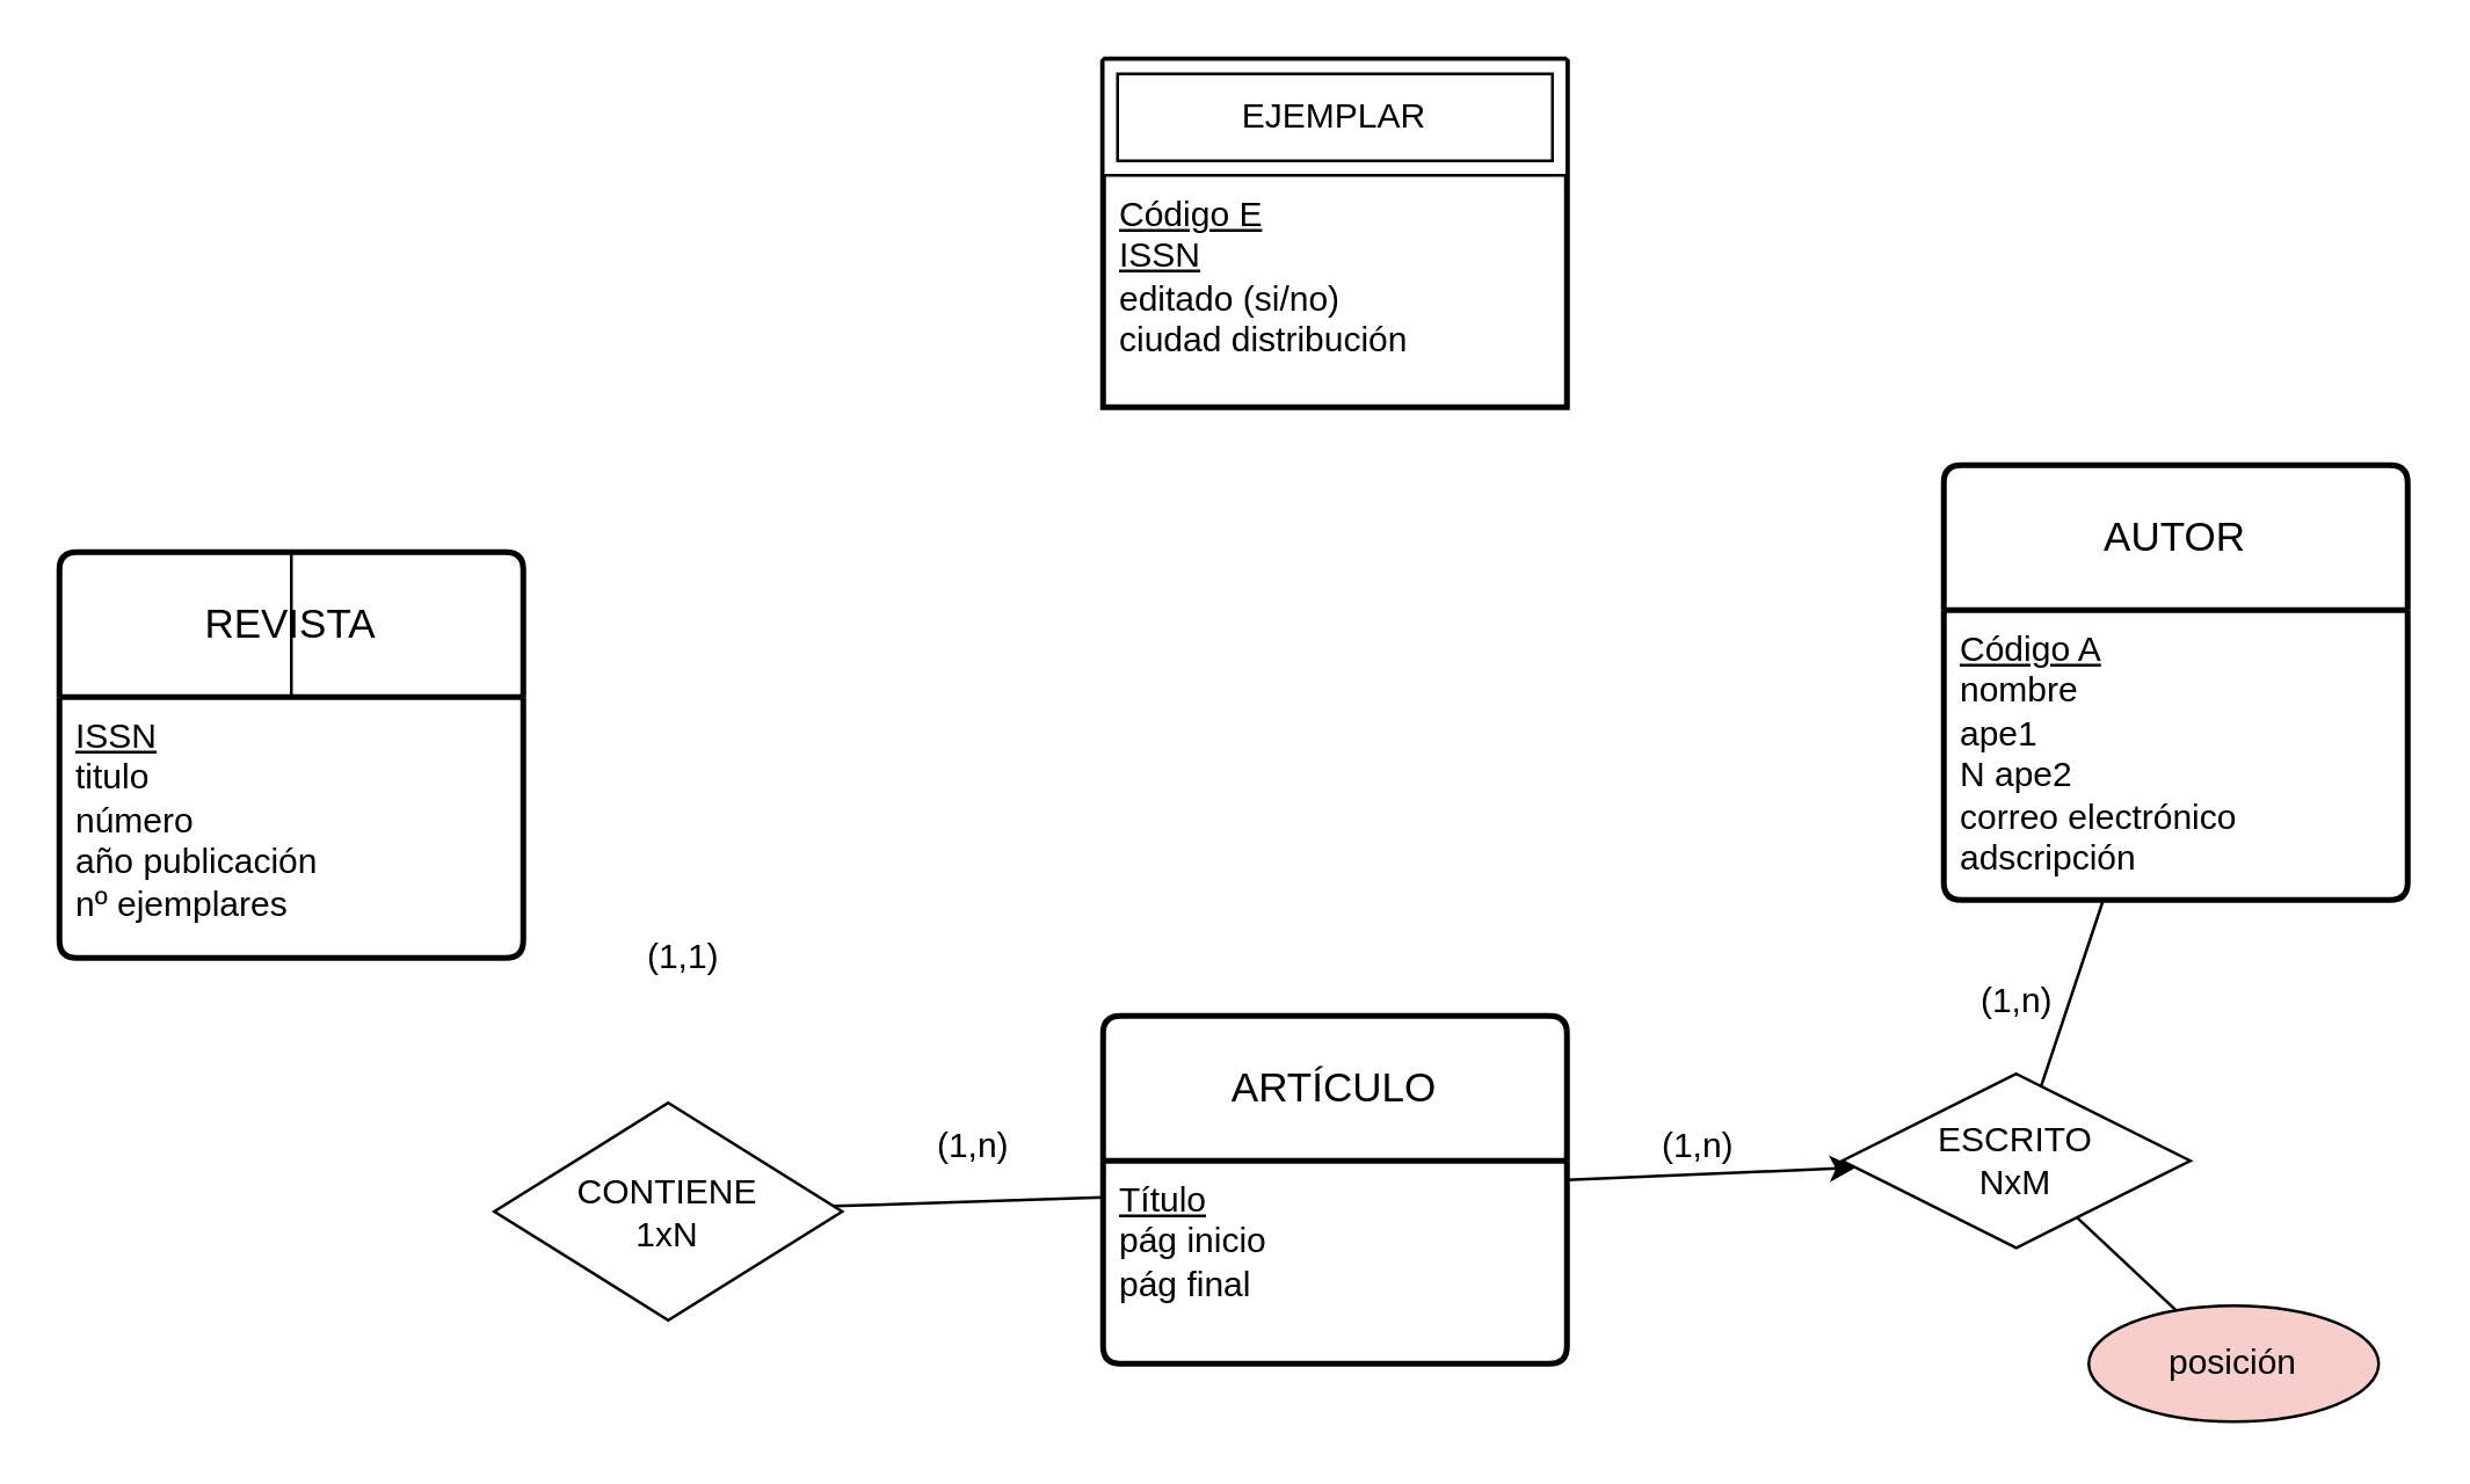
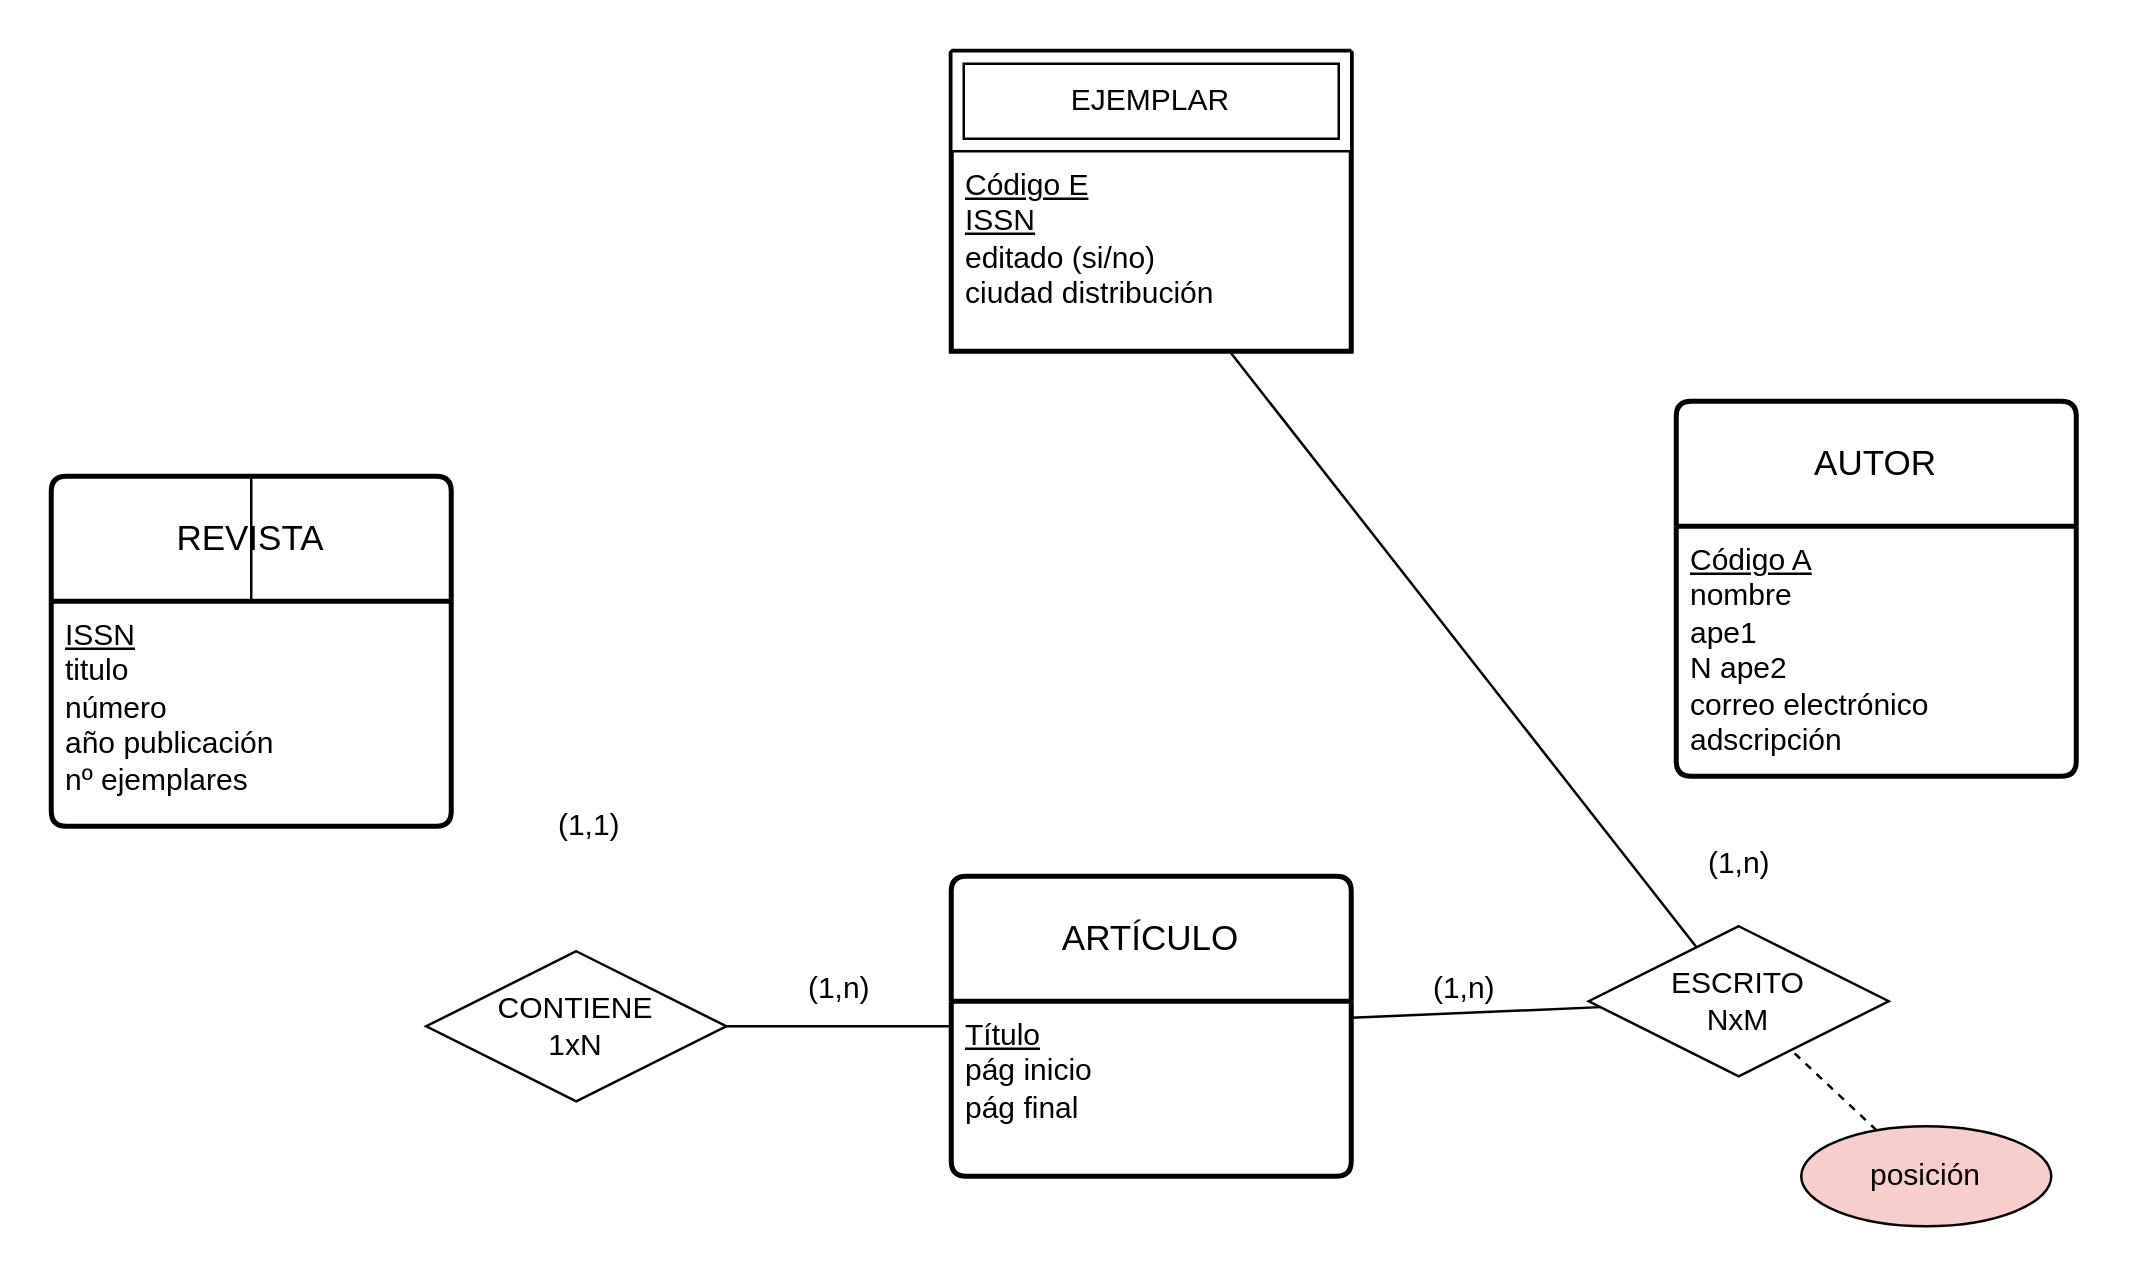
- <mxCell id="13" value="" style="endArrow=none;html=1;rounded=0;" parent="1" source="16" target="9" edge="1"><mxGeometry relative="1" as="geometry"><mxPoint x="284" y="398" as="sourcePoint" /><mxPoint x="340" y="419" as="targetPoint" /></mxGeometry></mxCell>
+ <mxCell id="13" value="" style="endArrow=none;html=1;rounded=0;" parent="1" source="16" target="6" edge="1"><mxGeometry relative="1" as="geometry"><mxPoint x="284" y="398" as="sourcePoint" /><mxPoint x="340" y="419" as="targetPoint" /></mxGeometry></mxCell>
- <mxCell id="15" value="" style="endArrow=classic;html=1;rounded=0;" parent="1" source="7" target="16" edge="1"><mxGeometry relative="1" as="geometry"><mxPoint x="490" y="440" as="sourcePoint" /><mxPoint x="670" y="440" as="targetPoint" /></mxGeometry></mxCell>
+ <mxCell id="15" value="" style="endArrow=none;html=1;rounded=0;" parent="1" source="7" target="16" edge="1"><mxGeometry relative="1" as="geometry"><mxPoint x="490" y="440" as="sourcePoint" /><mxPoint x="670" y="440" as="targetPoint" /></mxGeometry></mxCell>
- <mxCell id="11" value="CONTIENE&lt;br&gt;1xN" style="shape=rhombus;perimeter=rhombusPerimeter;whiteSpace=wrap;html=1;align=center;" parent="1" vertex="1"><mxGeometry x="170" y="380" width="120" height="75" as="geometry" /></mxCell>
+ <mxCell id="11" value="CONTIENE&lt;br&gt;1xN" style="shape=rhombus;perimeter=rhombusPerimeter;whiteSpace=wrap;html=1;align=center;" parent="1" vertex="1"><mxGeometry x="170" y="380" width="120" height="60" as="geometry" /></mxCell>
- <mxCell id="22" value="" style="endArrow=none;html=1;rounded=0;" parent="1" source="21" target="16" edge="1"><mxGeometry relative="1" as="geometry"><mxPoint x="340" y="230" as="sourcePoint" /><mxPoint x="500" y="230" as="targetPoint" /></mxGeometry></mxCell>
+ <mxCell id="22" value="" style="endArrow=none;html=1;rounded=0;dashed=1;" parent="1" source="21" target="16" edge="1"><mxGeometry relative="1" as="geometry"><mxPoint x="340" y="230" as="sourcePoint" /><mxPoint x="500" y="230" as="targetPoint" /></mxGeometry></mxCell>
